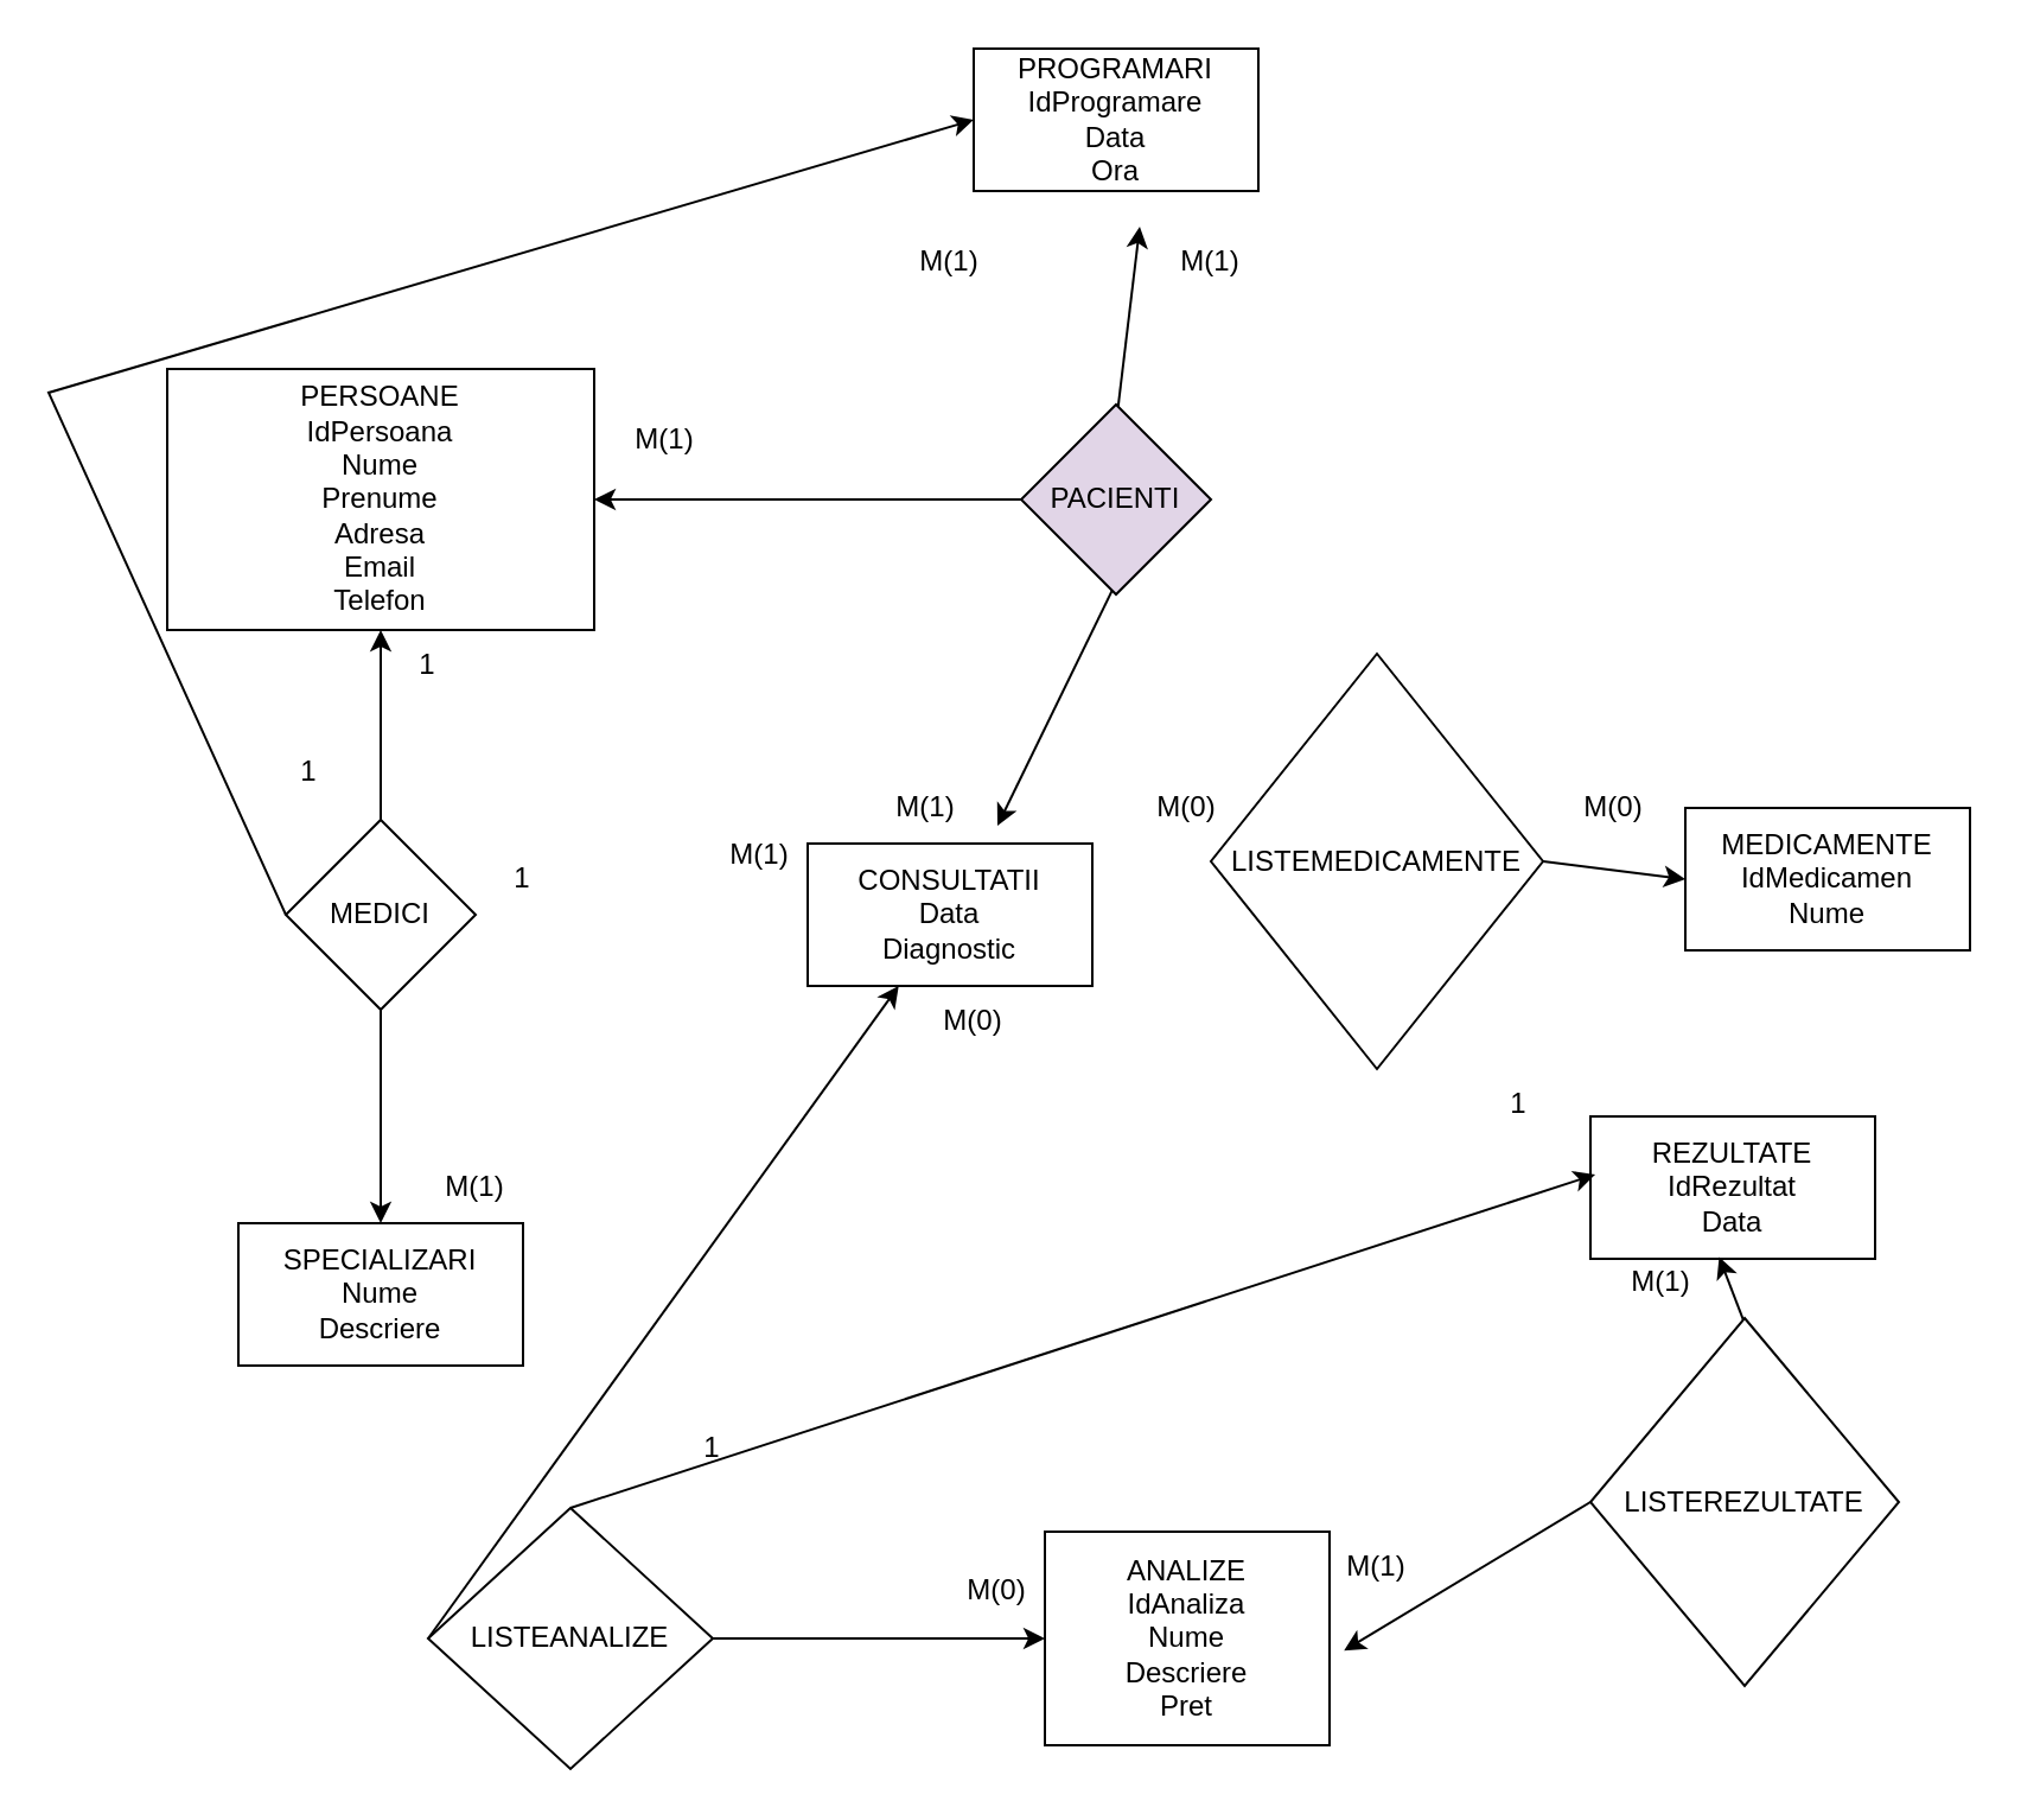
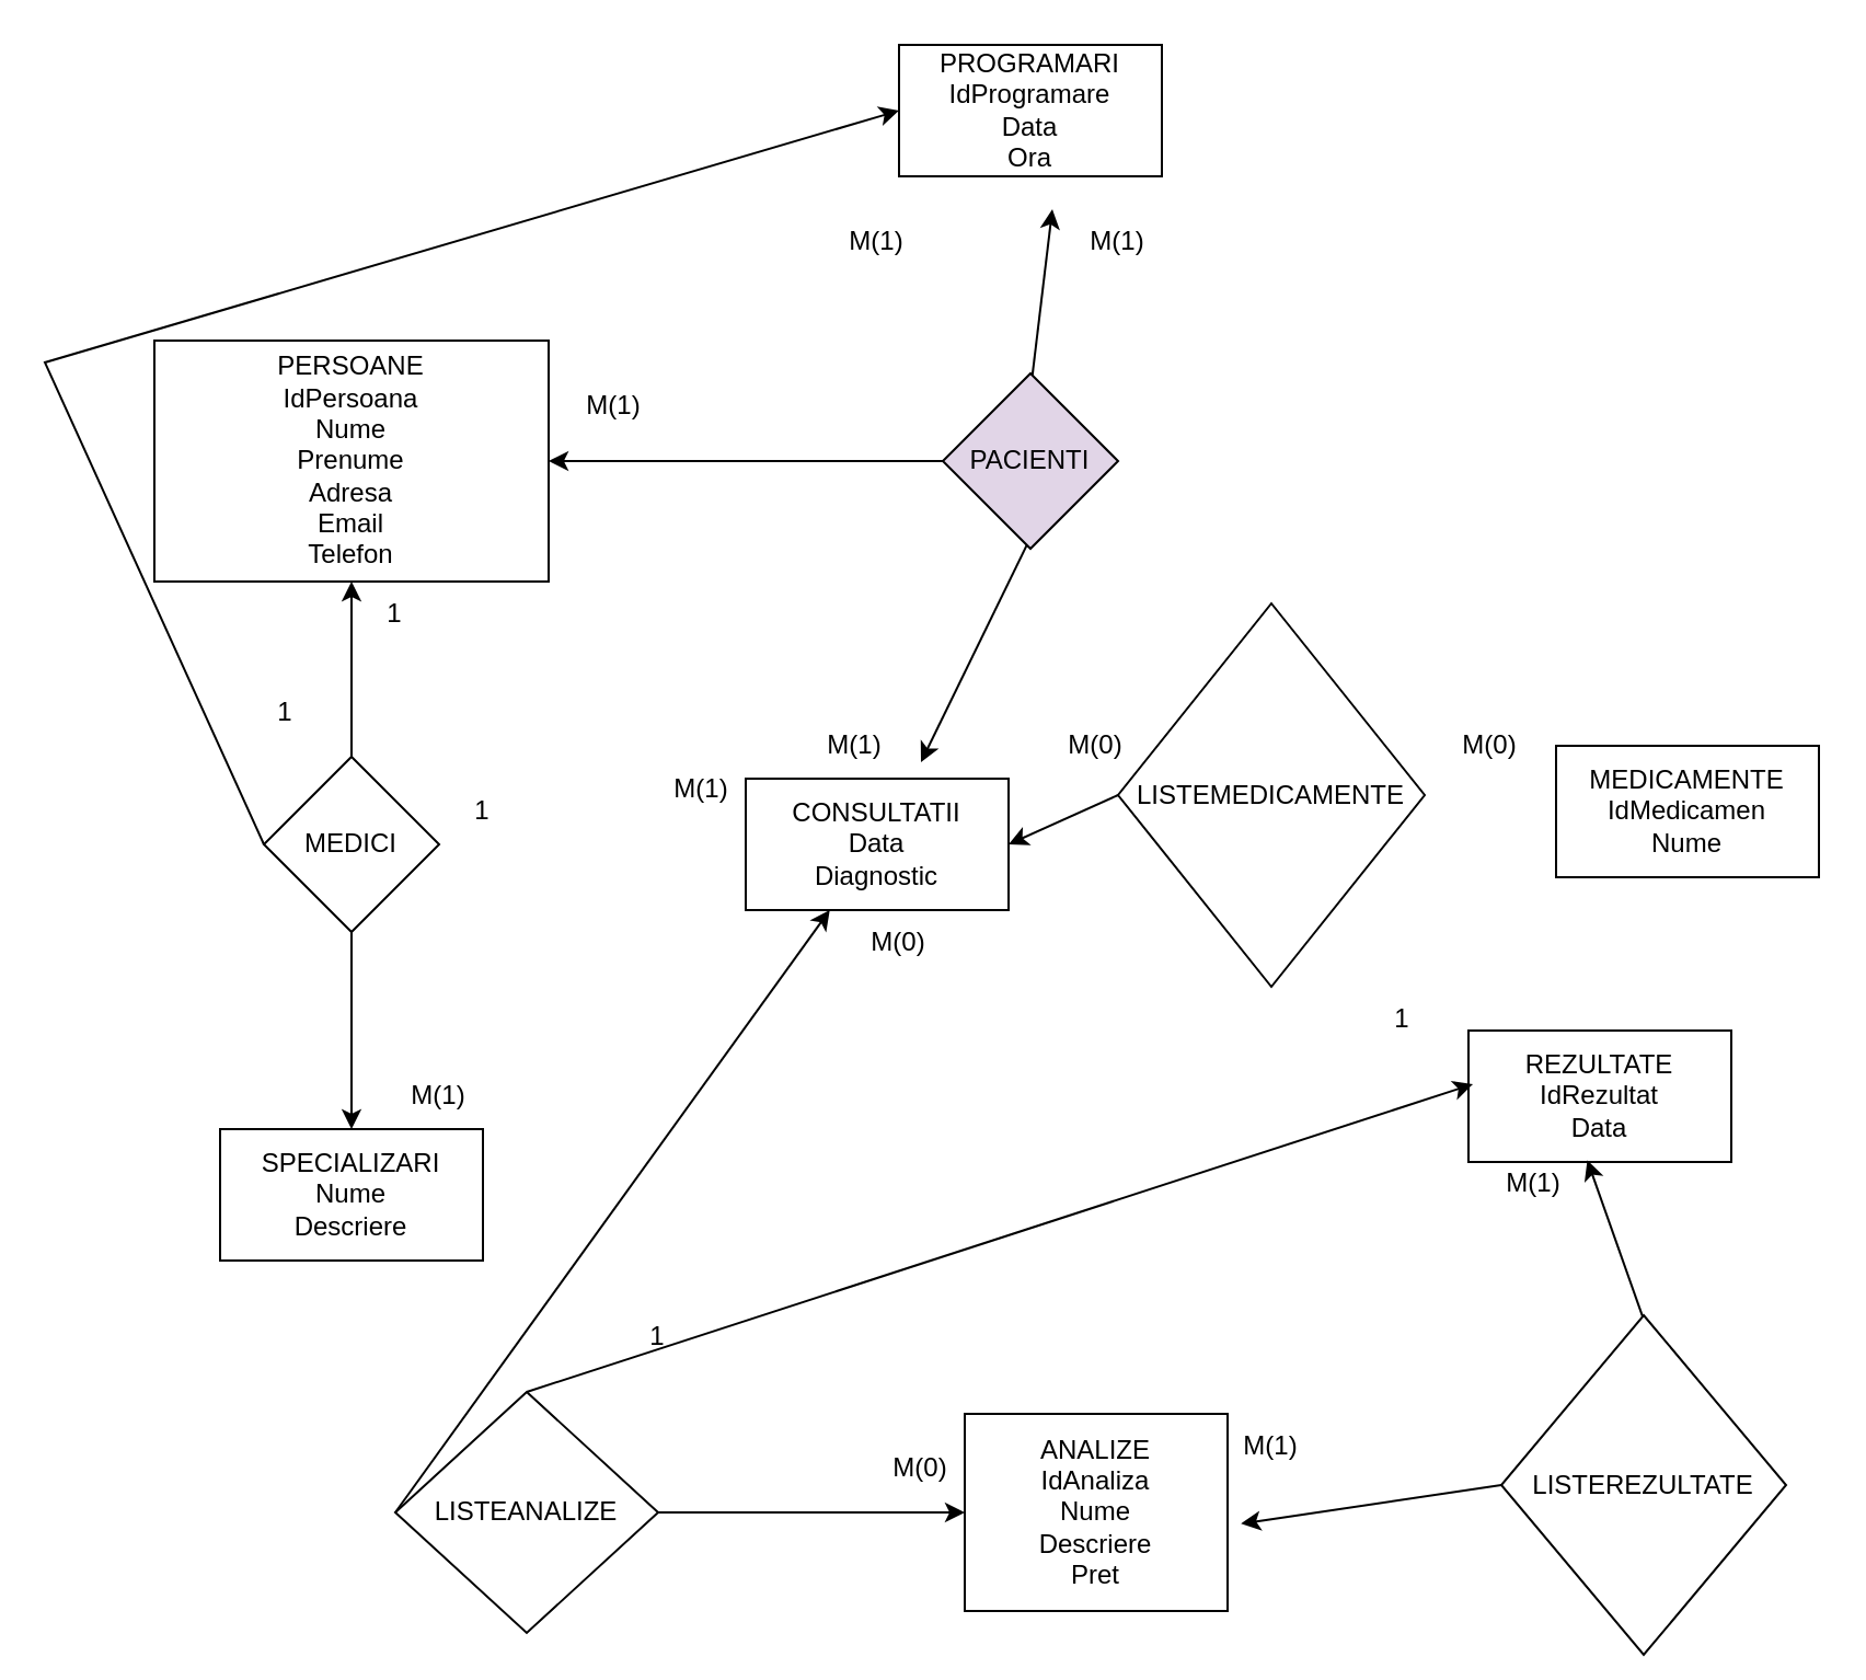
- <mxCell id="19" value="" style="endArrow=classic;html=1;rounded=0;exitX=1;exitY=0.5;exitDx=0;exitDy=0;entryX=0;entryY=0.5;entryDx=0;entryDy=0;" parent="1" source="18" target="11" edge="1"><mxGeometry width="50" height="50" relative="1" as="geometry"><mxPoint x="640" y="445" as="sourcePoint" /><mxPoint x="690" y="395" as="targetPoint" /></mxGeometry></mxCell>
+ <mxCell id="20" value="" style="endArrow=classic;html=1;rounded=0;entryX=1;entryY=0.5;entryDx=0;entryDy=0;exitX=0;exitY=0.5;exitDx=0;exitDy=0;" parent="1" source="18" target="10" edge="1"><mxGeometry width="50" height="50" relative="1" as="geometry"><mxPoint x="640" y="445" as="sourcePoint" /><mxPoint x="690" y="395" as="targetPoint" /></mxGeometry></mxCell>
- <mxCell id="38" value="LISTEREZULTATE" style="rhombus;whiteSpace=wrap;html=1;" vertex="1" parent="1"><mxGeometry x="670" y="555" width="130" height="155" as="geometry" /></mxCell>
+ <mxCell id="38" value="LISTEREZULTATE" style="rhombus;whiteSpace=wrap;html=1;" vertex="1" parent="1"><mxGeometry x="685" y="600" width="130" height="155" as="geometry" /></mxCell>
